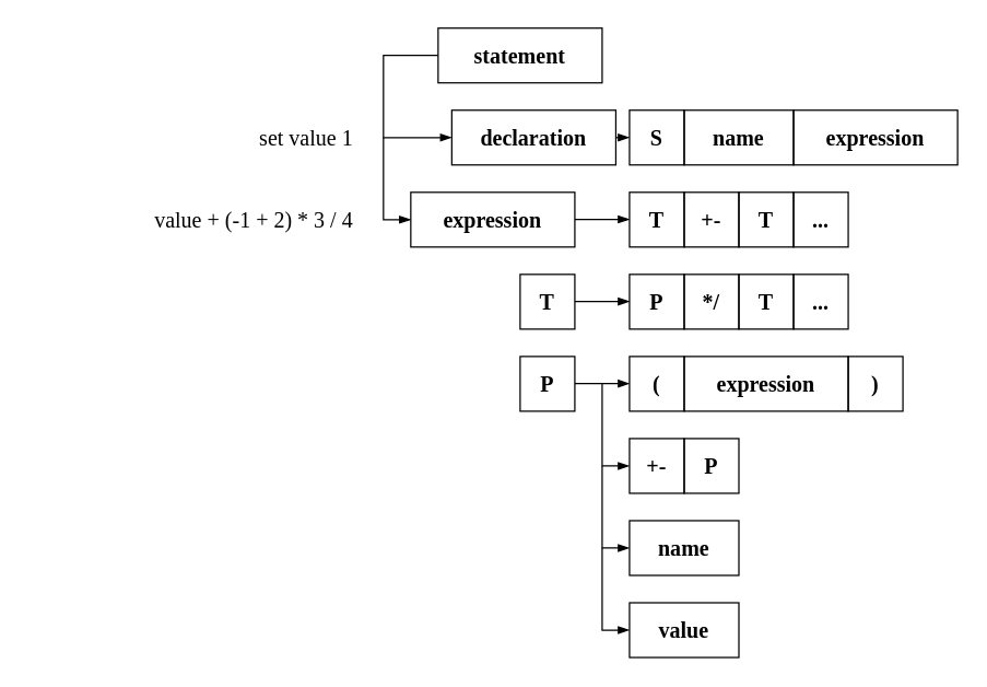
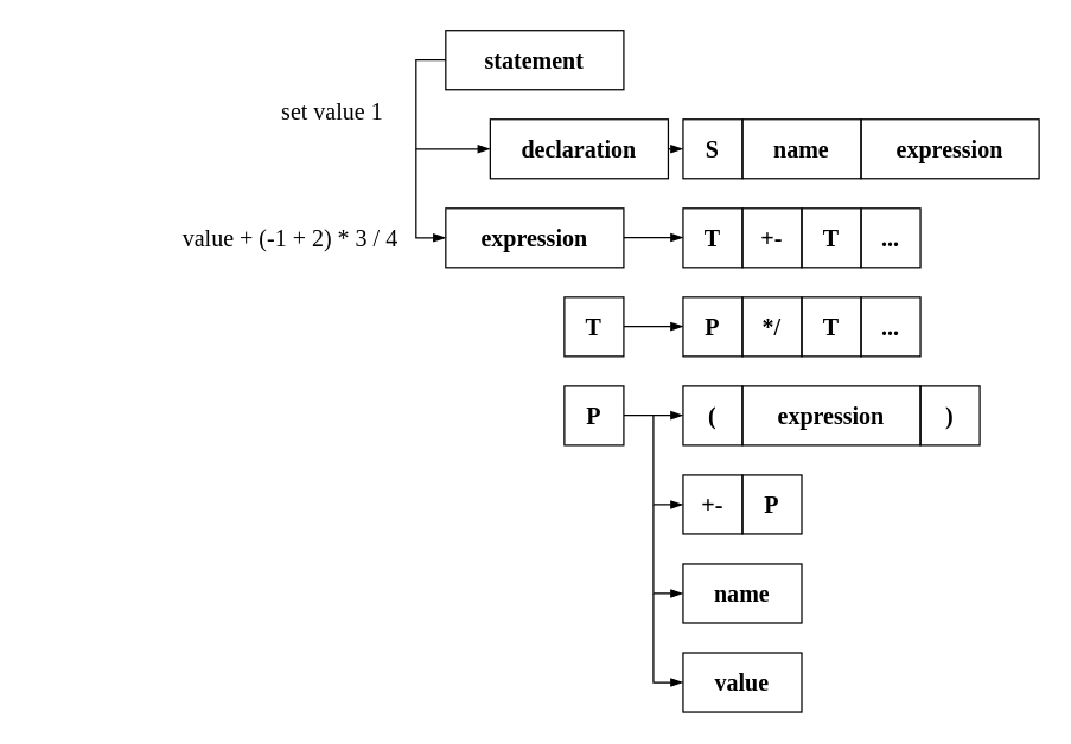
- <mxCell id="2" value="&lt;font size=&quot;1&quot; face=&quot;Verdana&quot;&gt;&lt;b style=&quot;font-size: 16px;&quot;&gt;statement&lt;/b&gt;&lt;/font&gt;" style="text;html=1;align=center;verticalAlign=middle;whiteSpace=wrap;rounded=0;strokeColor=default;" vertex="1" parent="1"><mxGeometry x="320" y="20" width="120" height="40" as="geometry" /></mxCell>
+ <mxCell id="2" value="&lt;font size=&quot;1&quot; face=&quot;Verdana&quot;&gt;&lt;b style=&quot;font-size: 16px;&quot;&gt;statement&lt;/b&gt;&lt;/font&gt;" style="text;html=1;align=center;verticalAlign=middle;whiteSpace=wrap;rounded=0;strokeColor=default;" vertex="1" parent="1"><mxGeometry x="300" y="20" width="120" height="40" as="geometry" /></mxCell>
- <mxCell id="34" value="&lt;font face=&quot;Lucida Console&quot; style=&quot;font-size: 16px;&quot;&gt;set value 1&lt;/font&gt;" style="text;html=1;align=right;verticalAlign=middle;whiteSpace=wrap;rounded=0;" vertex="1" parent="1"><mxGeometry x="120" y="80" width="140" height="40" as="geometry" /></mxCell>
+ <mxCell id="34" value="&lt;font face=&quot;Lucida Console&quot; style=&quot;font-size: 16px;&quot;&gt;set value 1&lt;/font&gt;" style="text;html=1;align=right;verticalAlign=middle;whiteSpace=wrap;rounded=0;" vertex="1" parent="1"><mxGeometry x="120" y="55" width="140" height="40" as="geometry" /></mxCell>
- <mxCell id="35" value="&lt;font face=&quot;Lucida Console&quot; style=&quot;font-size: 16px;&quot;&gt;value + (-1 + 2) * 3 / 4&lt;/font&gt;" style="text;html=1;align=right;verticalAlign=middle;whiteSpace=wrap;rounded=0;" vertex="1" parent="1"><mxGeometry x="20" y="140" width="240" height="40" as="geometry" /></mxCell>
+ <mxCell id="35" value="&lt;font face=&quot;Lucida Console&quot; style=&quot;font-size: 16px;&quot;&gt;value + (-1 + 2) * 3 / 4&lt;/font&gt;" style="text;html=1;align=right;verticalAlign=middle;whiteSpace=wrap;rounded=0;" vertex="1" parent="1"><mxGeometry x="30" y="140" width="240" height="40" as="geometry" /></mxCell>
